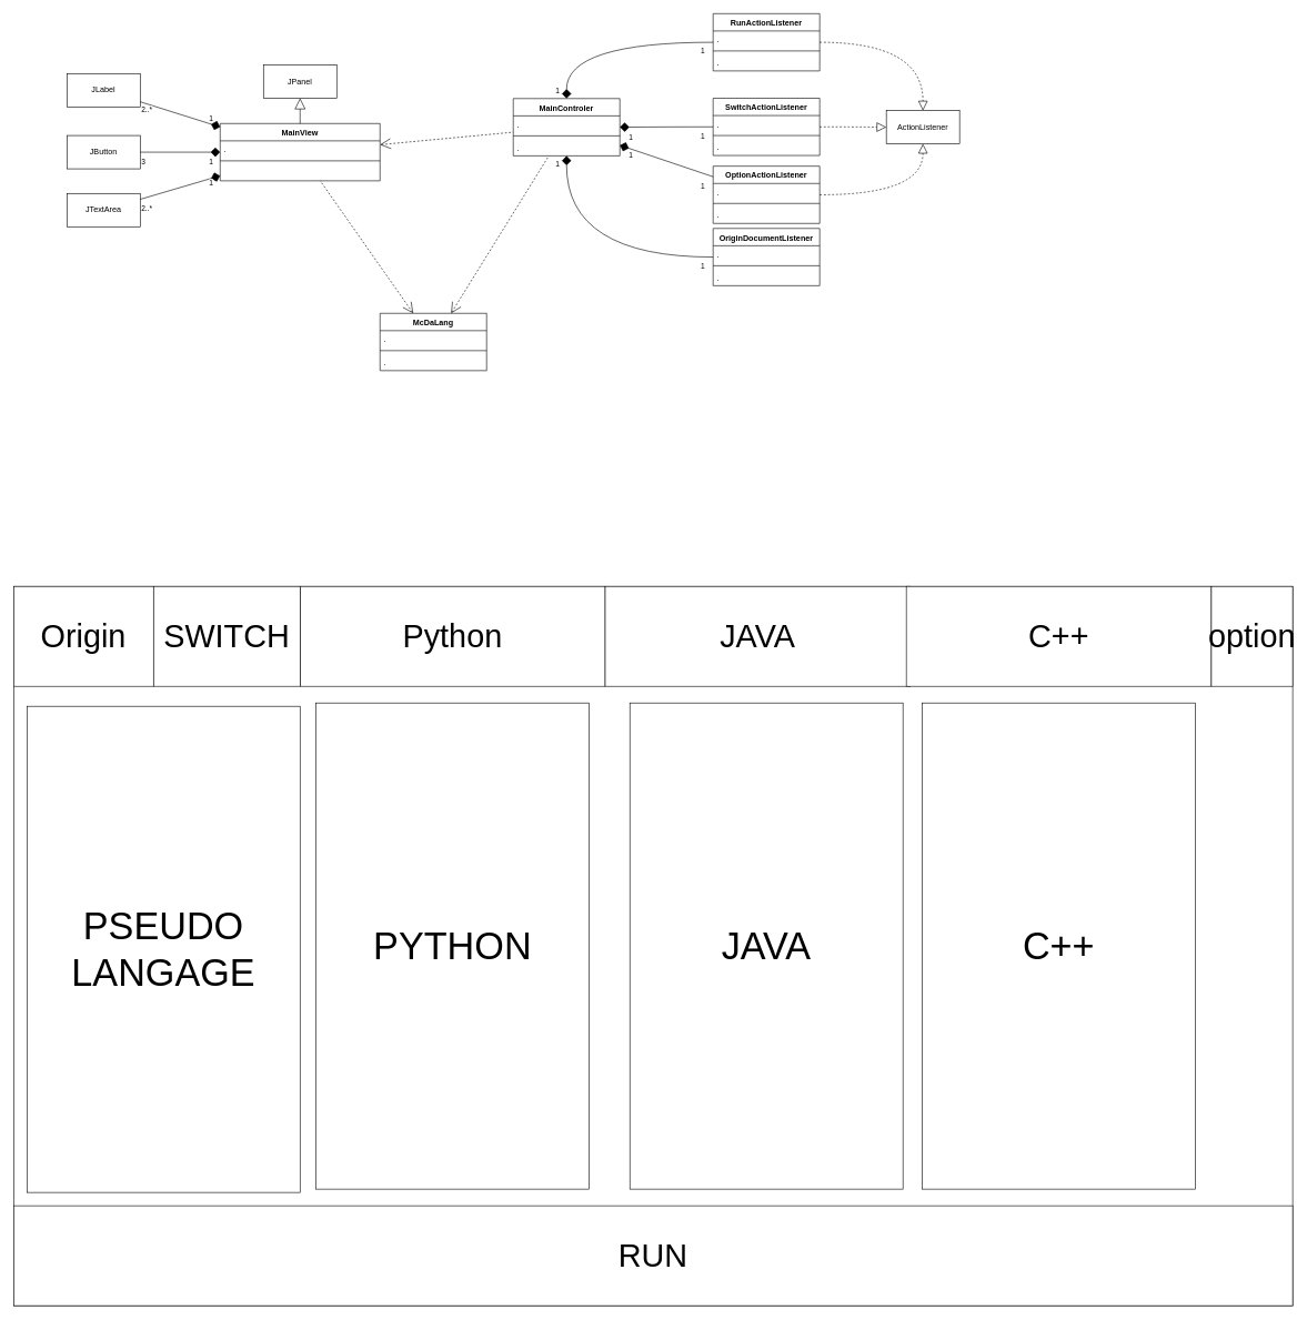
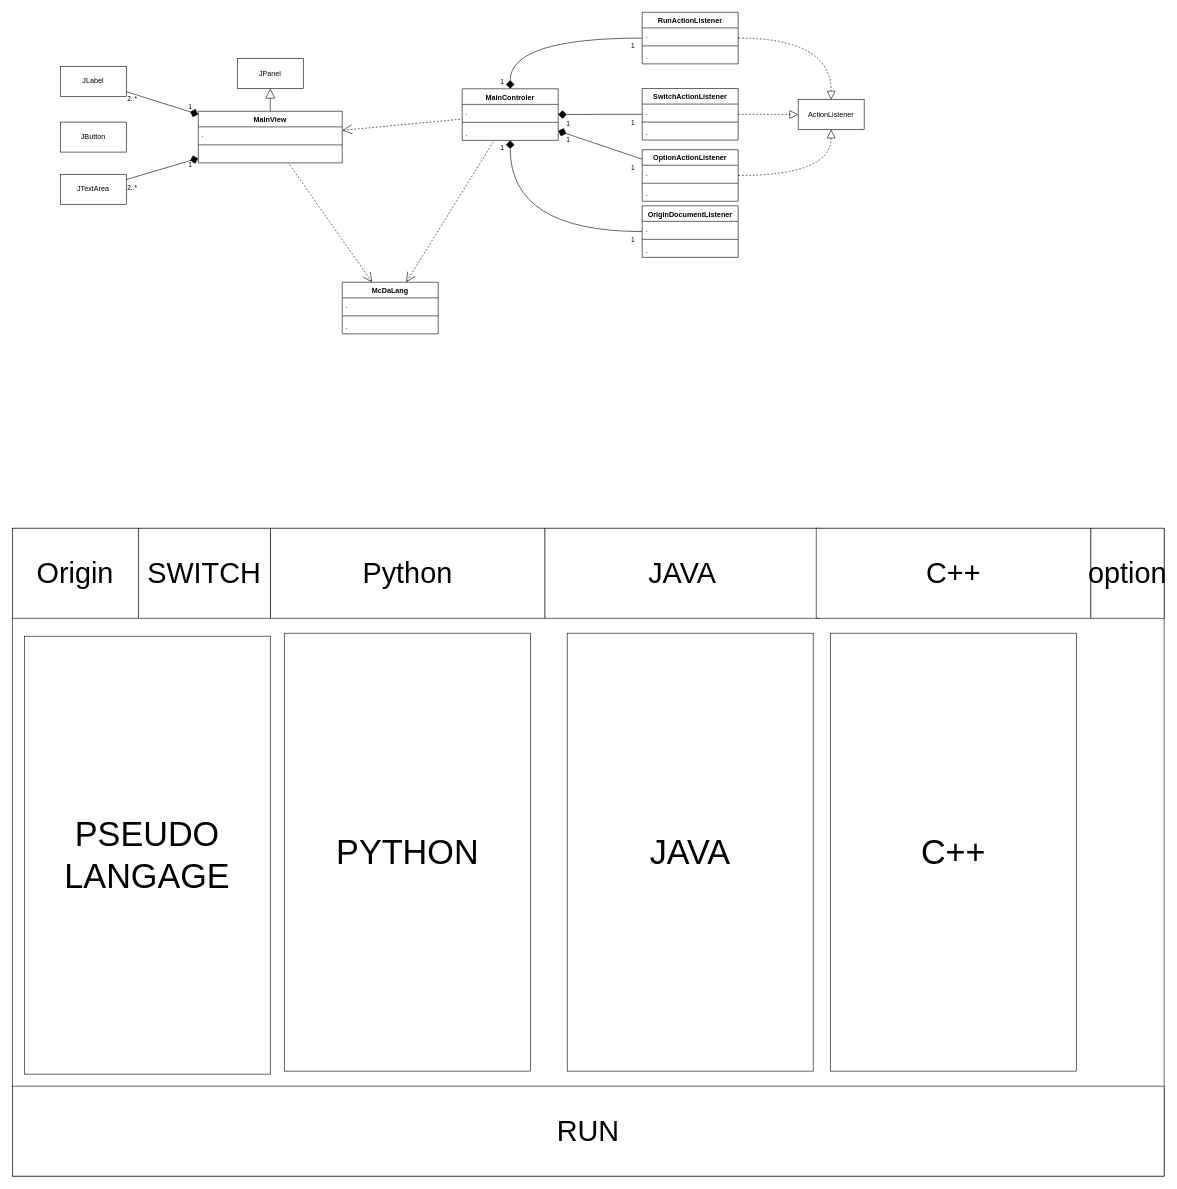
- <mxCell id="29" value="" style="endArrow=diamond;html=1;endSize=12;startArrow=none;startSize=14;startFill=0;rounded=0;endFill=1;" parent="1" source="8" target="2" edge="1"><mxGeometry relative="1" as="geometry"><mxPoint x="220" y="145" as="sourcePoint" /><mxPoint x="460" y="195" as="targetPoint" /></mxGeometry></mxCell>
- <mxCell id="30" value="3" style="edgeLabel;resizable=0;html=1;align=left;verticalAlign=top;" parent="29" connectable="0" vertex="1"><mxGeometry x="-1" relative="1" as="geometry"><mxPoint y="2" as="offset" /></mxGeometry></mxCell>
- <mxCell id="31" value="1" style="edgeLabel;resizable=0;html=1;align=right;verticalAlign=top;" parent="29" connectable="0" vertex="1"><mxGeometry x="1" relative="1" as="geometry"><mxPoint x="-10" y="2" as="offset" /></mxGeometry></mxCell>
